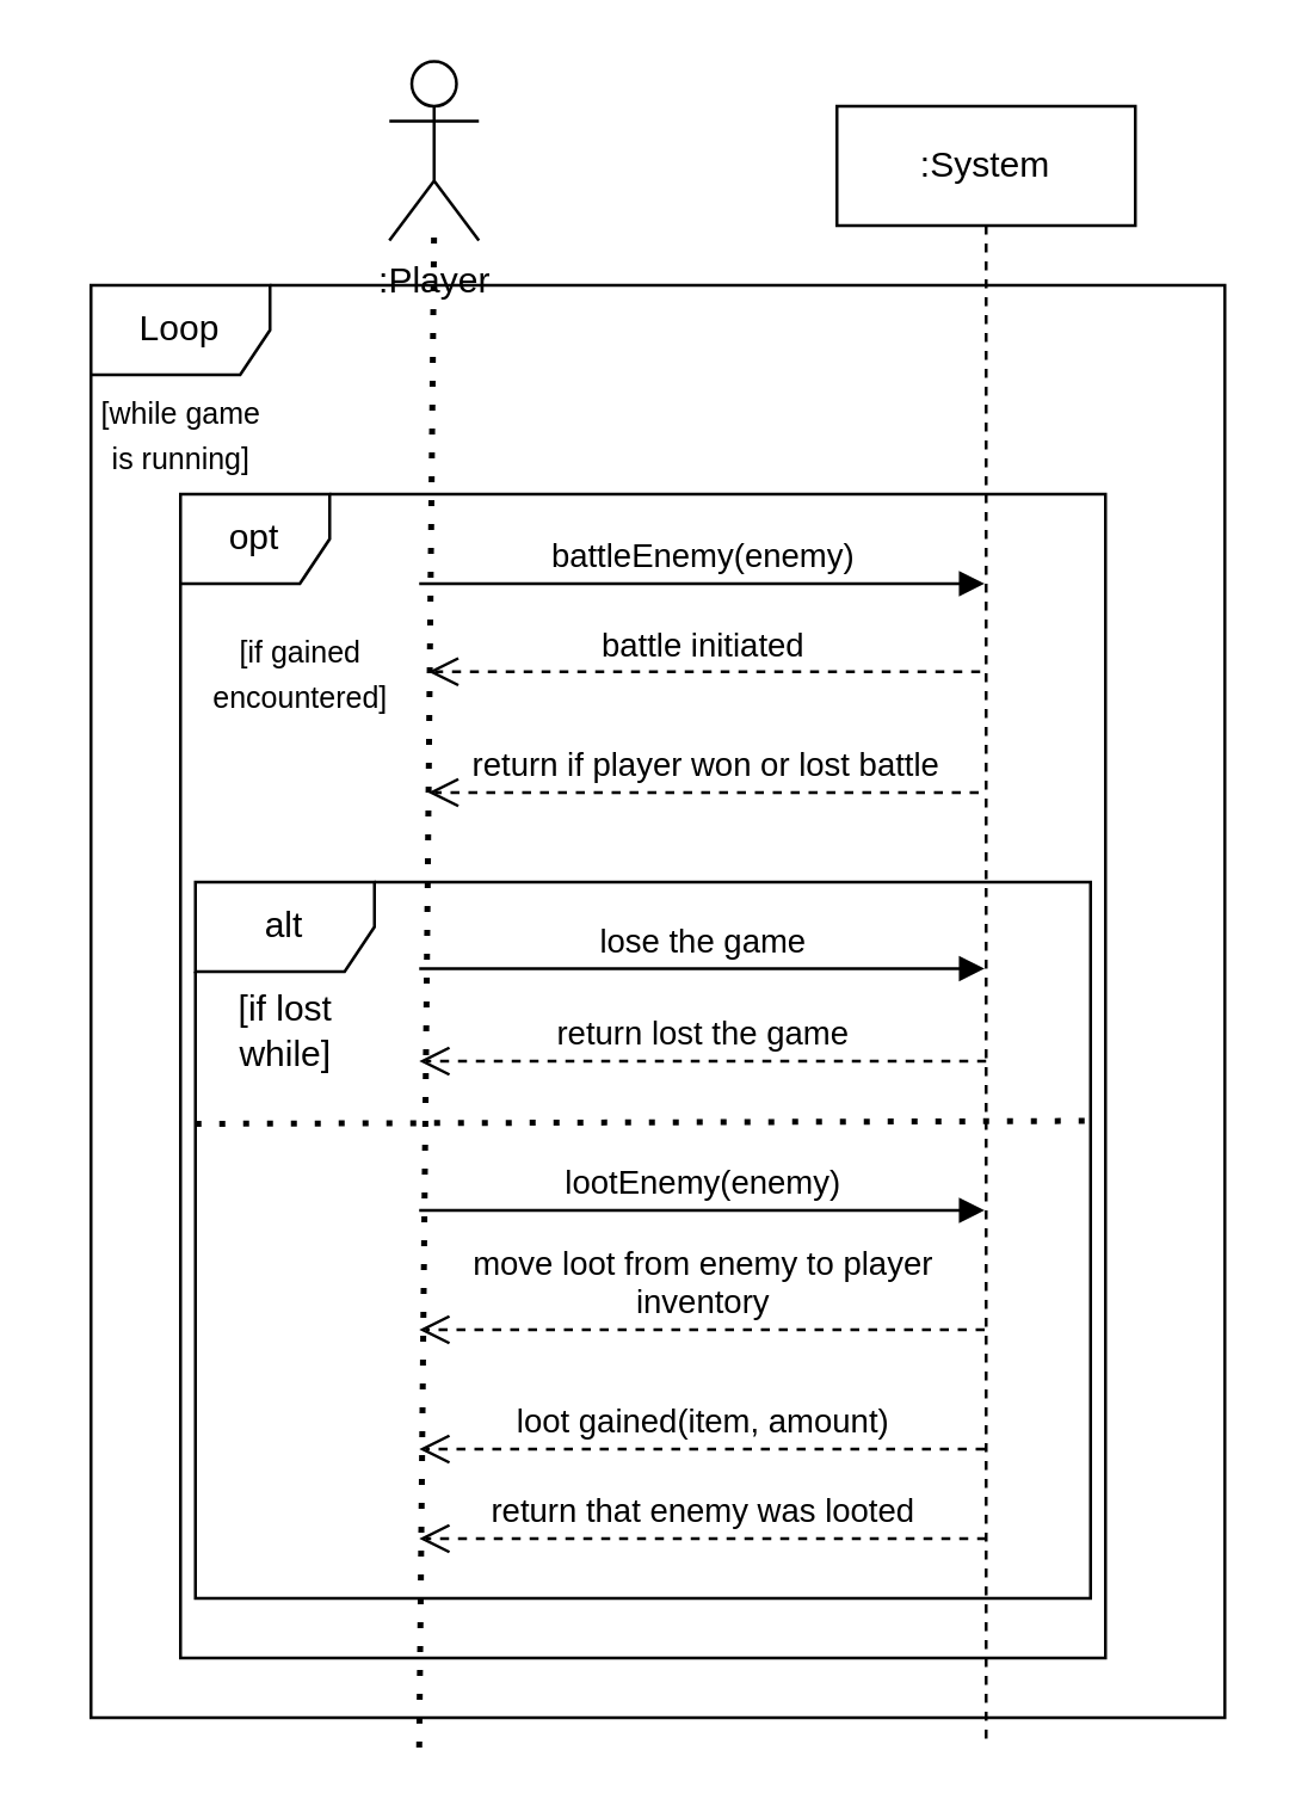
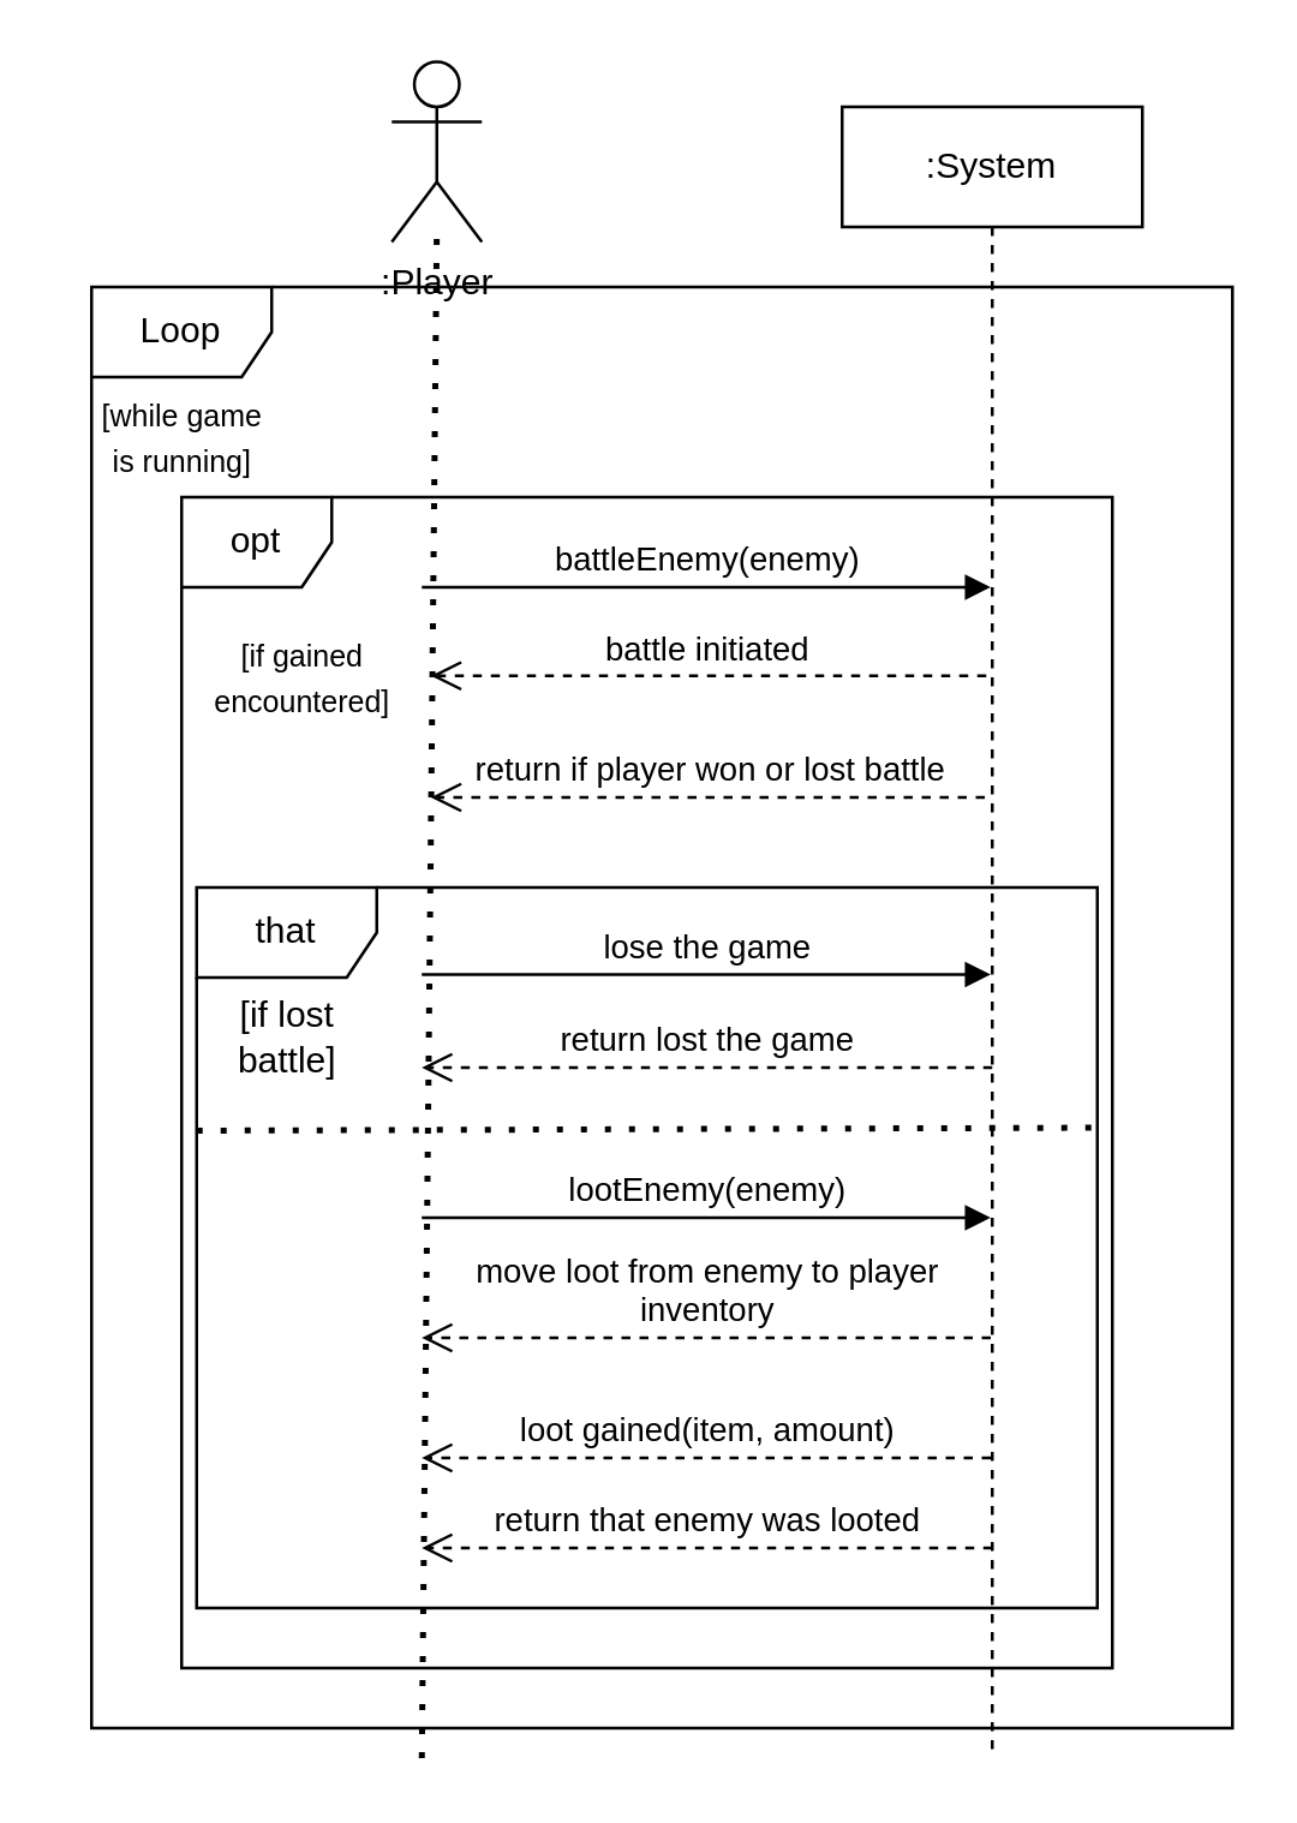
- <mxCell id="11" value="alt" style="shape=umlFrame;whiteSpace=wrap;html=1;pointerEvents=0;" vertex="1" parent="1"><mxGeometry x="65" y="295" width="300" height="240" as="geometry" /></mxCell>
+ <mxCell id="11" value="that" style="shape=umlFrame;whiteSpace=wrap;html=1;pointerEvents=0;" vertex="1" parent="1"><mxGeometry x="65" y="295" width="300" height="240" as="geometry" /></mxCell>
- <mxCell id="13" value="[if lost&lt;br&gt;while]" style="text;html=1;align=center;verticalAlign=middle;resizable=0;points=[];autosize=1;strokeColor=none;fillColor=none;" vertex="1" parent="1"><mxGeometry x="65" y="325" width="60" height="40" as="geometry" /></mxCell>
+ <mxCell id="13" value="[if lost&lt;br&gt;battle]" style="text;html=1;align=center;verticalAlign=middle;resizable=0;points=[];autosize=1;strokeColor=none;fillColor=none;" vertex="1" parent="1"><mxGeometry x="65" y="325" width="60" height="40" as="geometry" /></mxCell>
